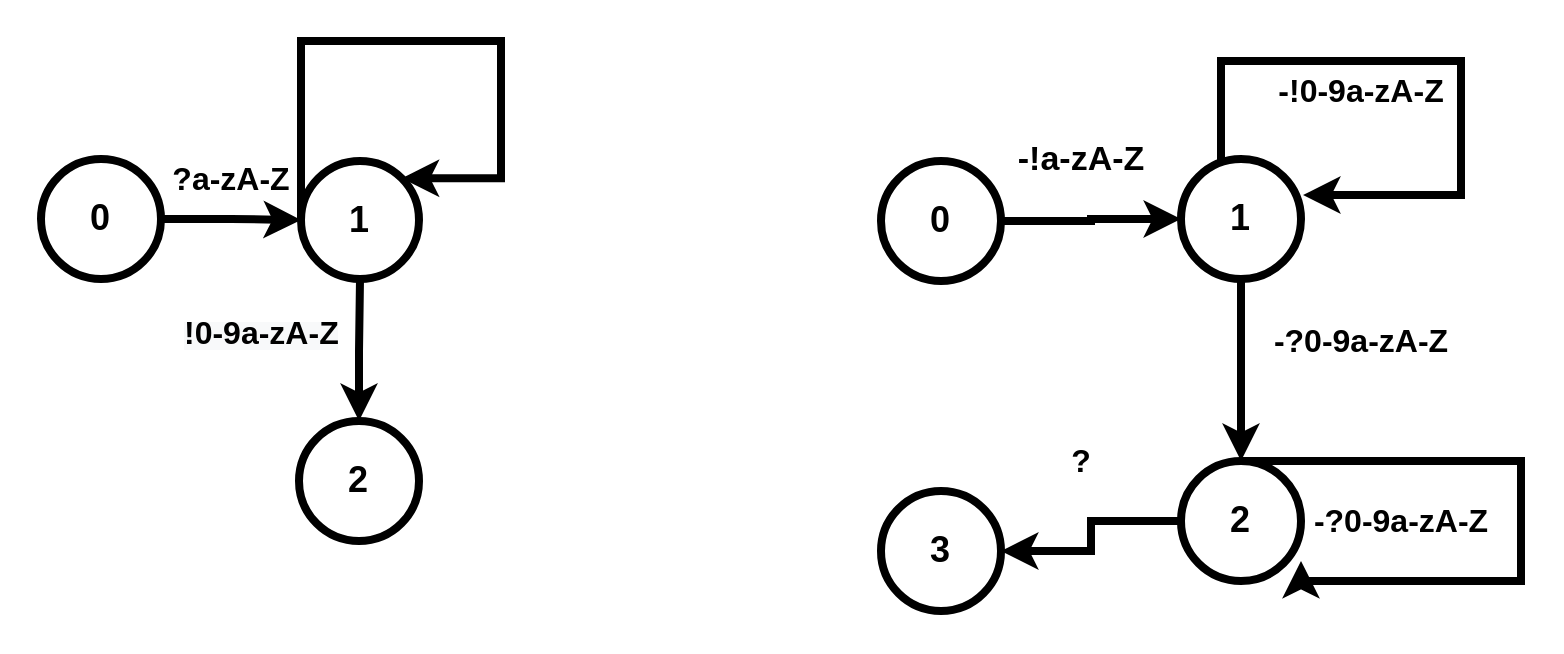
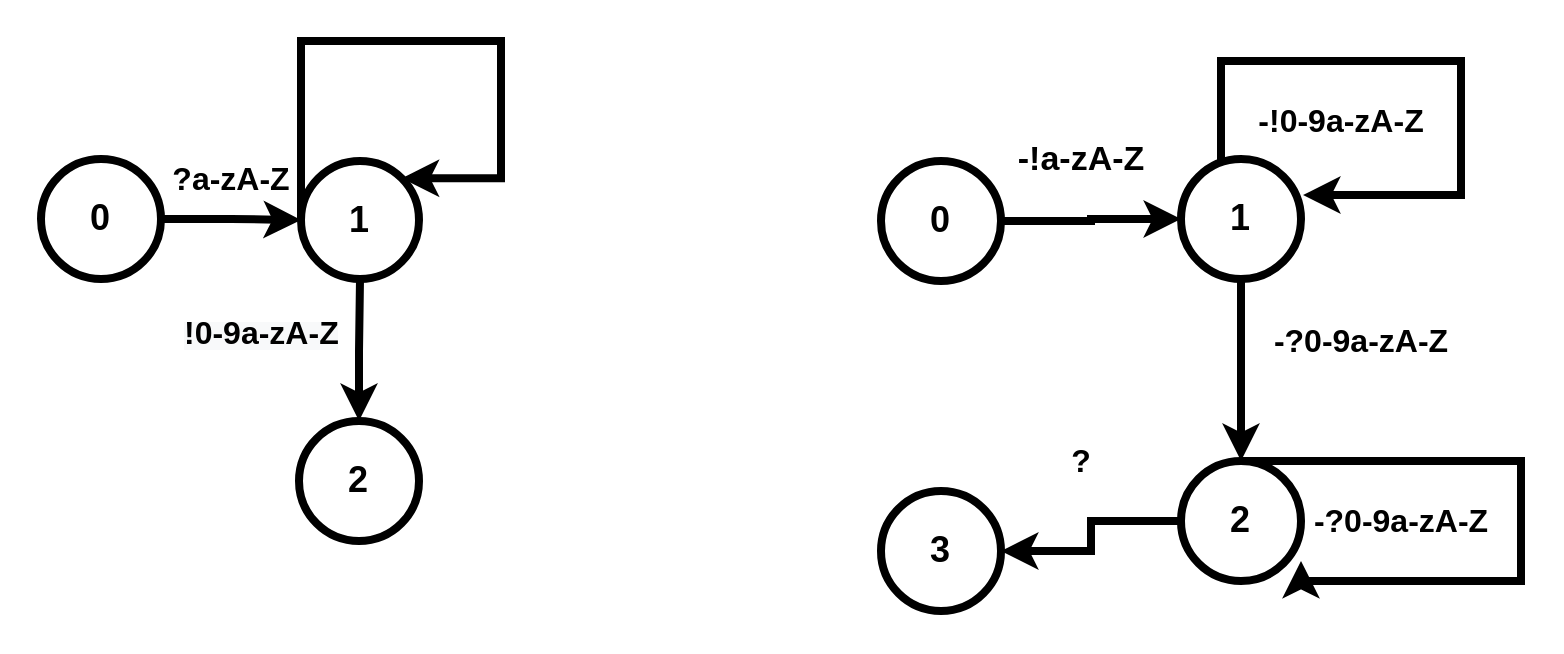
- <mxCell id="19" value="&lt;b&gt;&lt;font style=&quot;font-size: 16px&quot;&gt;-!0-9a-zA-Z&lt;/font&gt;&lt;/b&gt;" style="text;html=1;align=center;verticalAlign=middle;resizable=0;points=[];autosize=1;" vertex="1" parent="1"><mxGeometry x="630" y="35" width="100" height="20" as="geometry" /></mxCell>
+ <mxCell id="19" value="&lt;b&gt;&lt;font style=&quot;font-size: 16px&quot;&gt;-!0-9a-zA-Z&lt;/font&gt;&lt;/b&gt;" style="text;html=1;align=center;verticalAlign=middle;resizable=0;points=[];autosize=1;" vertex="1" parent="1"><mxGeometry x="620" y="50" width="100" height="20" as="geometry" /></mxCell>
